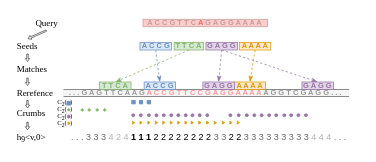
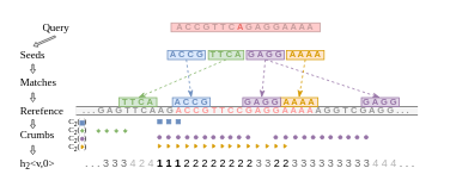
- <mxCell id="47" value="&lt;font style=&quot;font-size: 12px&quot;&gt;h&lt;sub&gt;9&lt;/sub&gt;&amp;lt;v,0&amp;gt;&lt;/font&gt;" style="text;html=1;strokeColor=none;fillColor=none;align=left;verticalAlign=middle;whiteSpace=wrap;rounded=0;fontStyle=0;fontFamily=Verdana;" parent="1" vertex="1"><mxGeometry x="20.38" y="173.25" width="63.77" height="20" as="geometry" /></mxCell>
+ <mxCell id="47" value="&lt;font style=&quot;font-size: 12px&quot;&gt;h&lt;sub&gt;2&lt;/sub&gt;&amp;lt;v,0&amp;gt;&lt;/font&gt;" style="text;html=1;strokeColor=none;fillColor=none;align=left;verticalAlign=middle;whiteSpace=wrap;rounded=0;fontStyle=0;fontFamily=Verdana;" parent="1" vertex="1"><mxGeometry x="20.38" y="173.25" width="63.77" height="20" as="geometry" /></mxCell>
